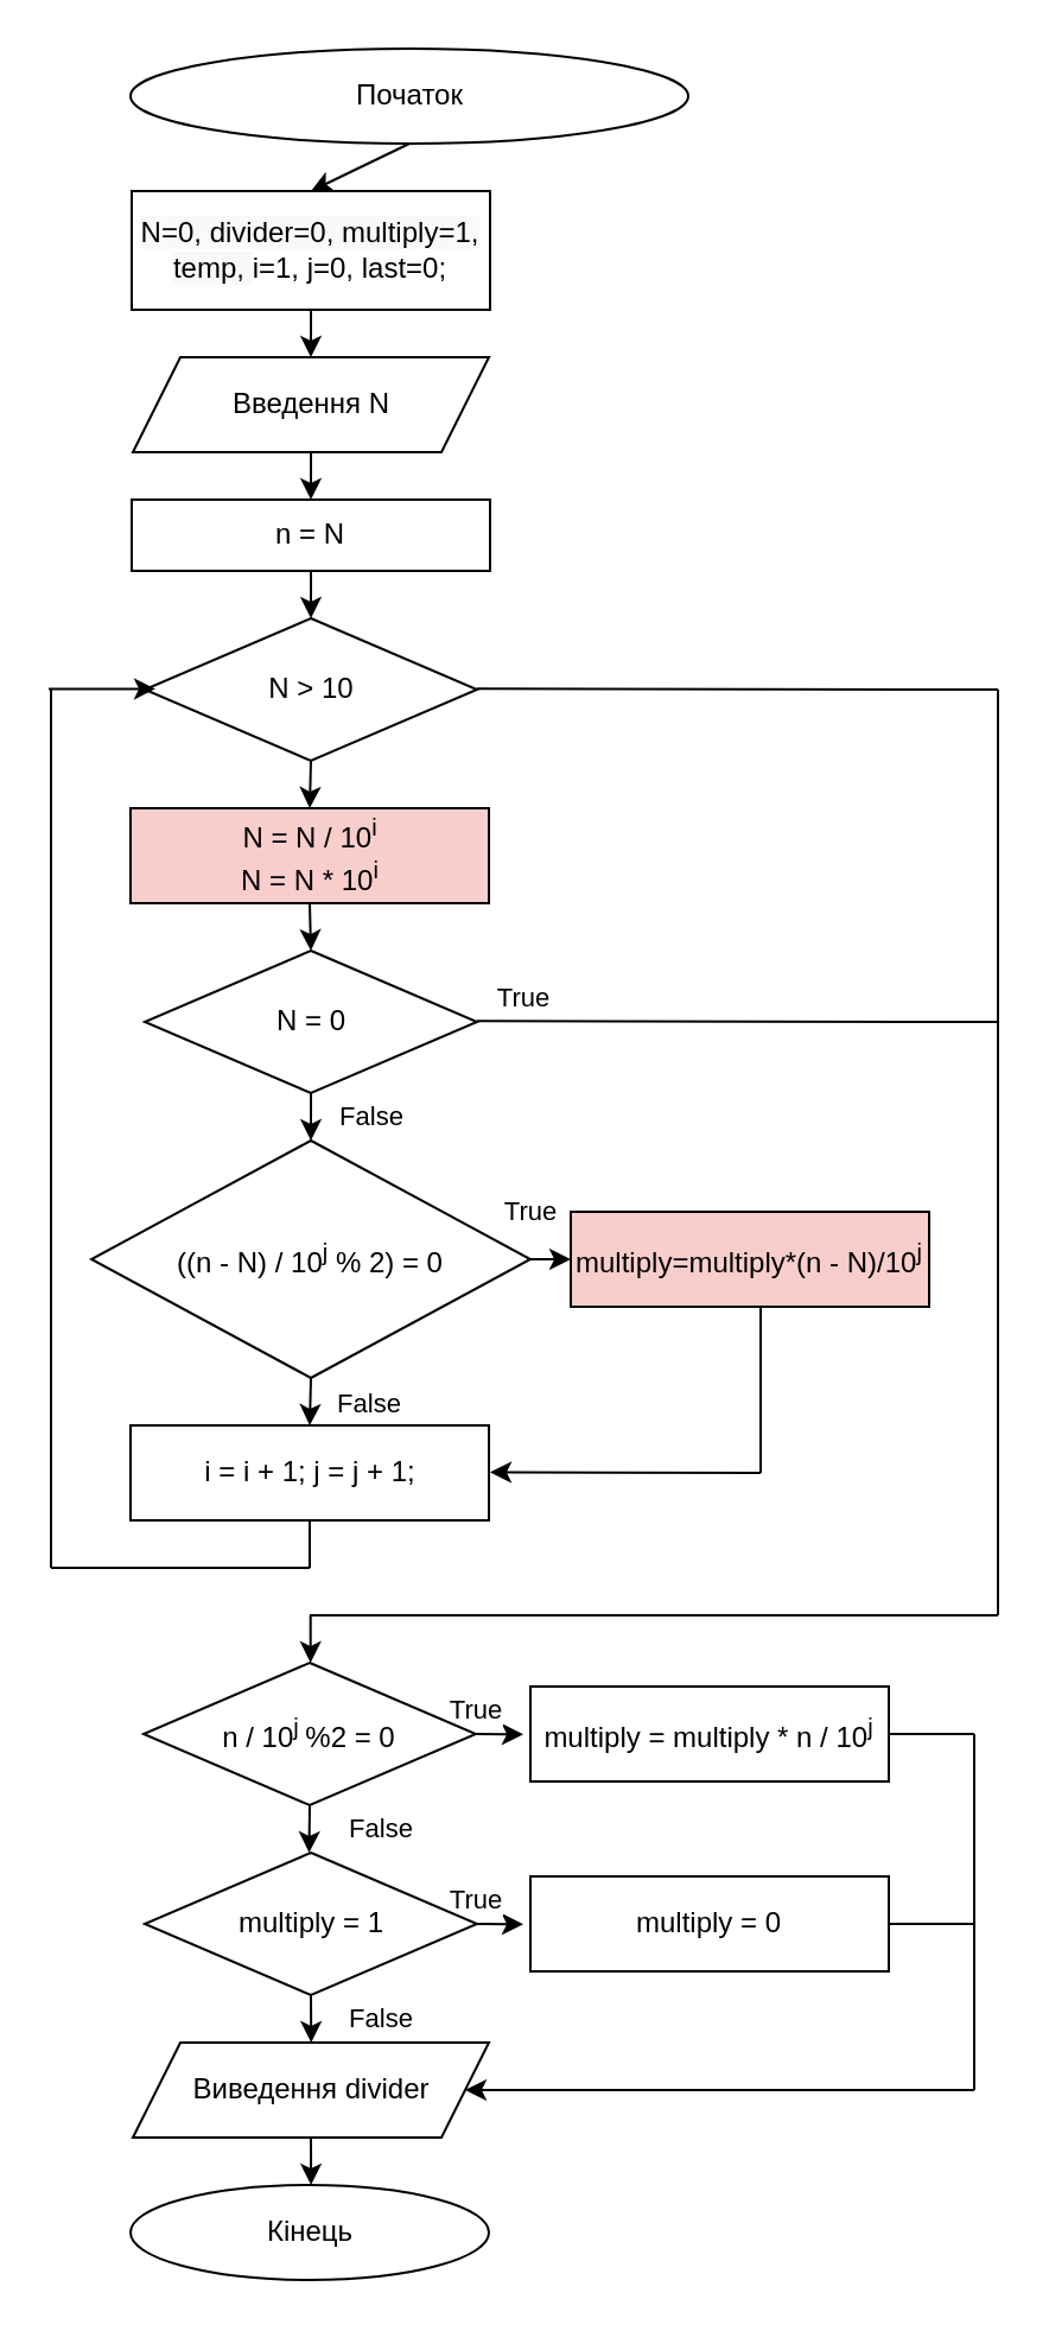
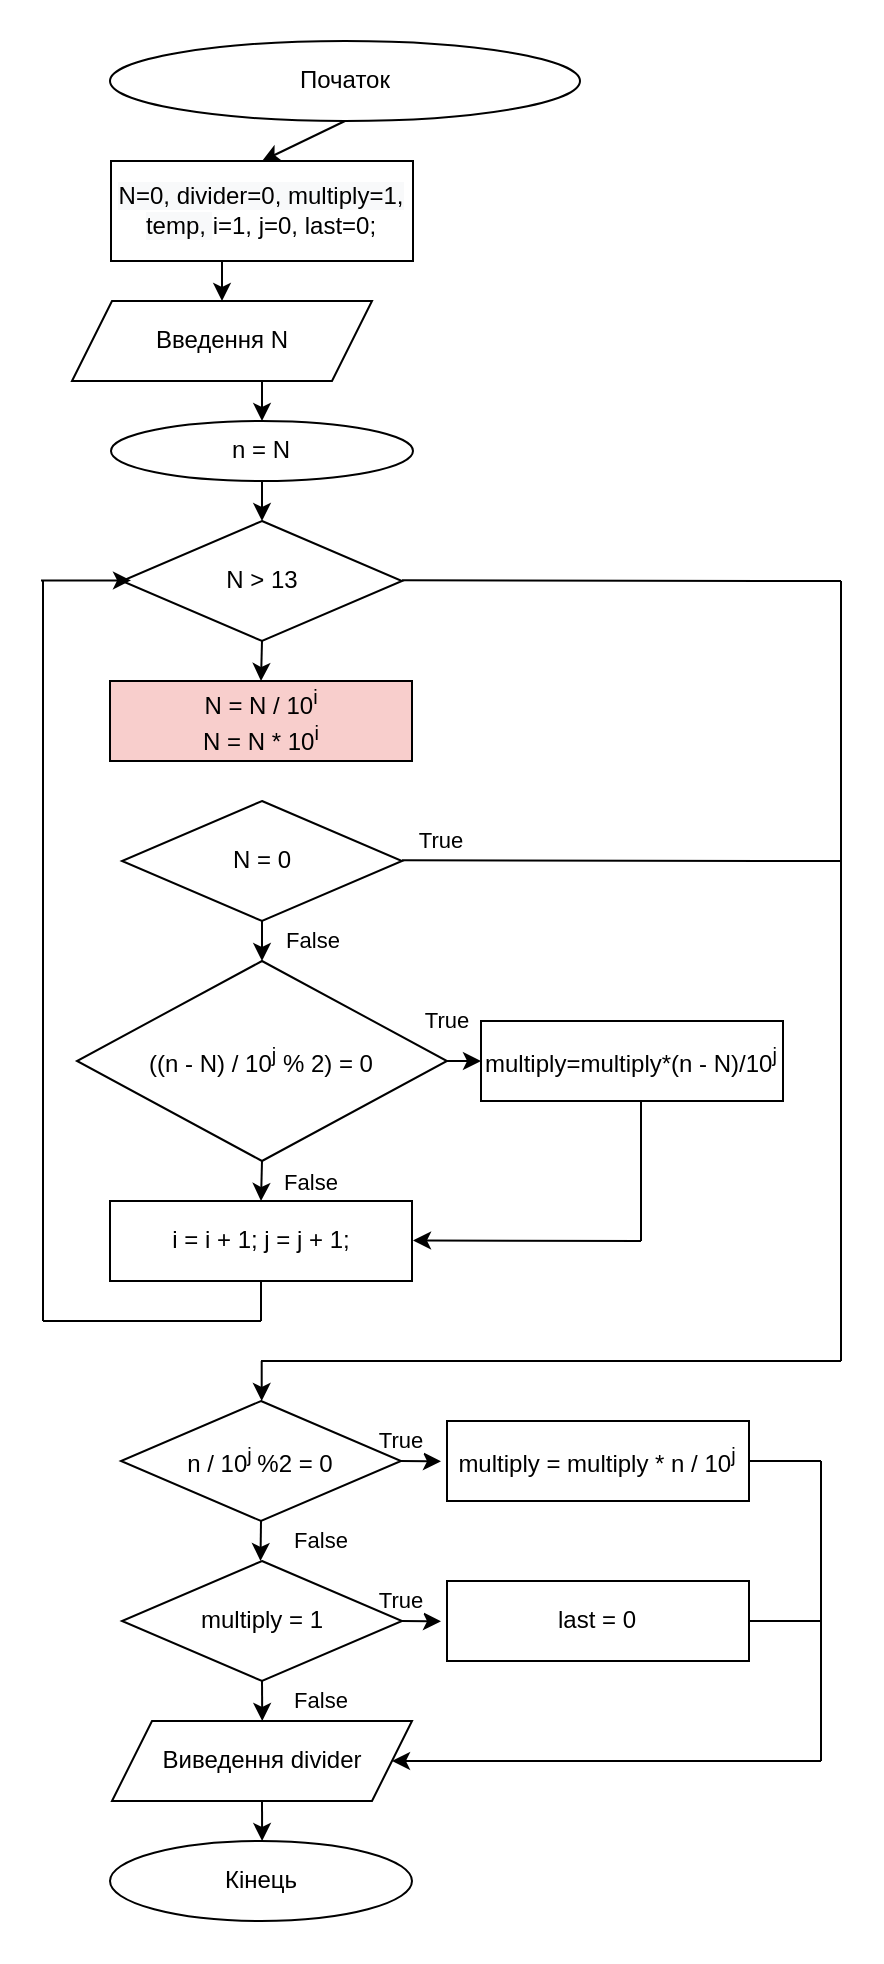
- <mxCell id="7" value="Введення N" style="shape=parallelogram;perimeter=parallelogramPerimeter;whiteSpace=wrap;html=1;fixedSize=1;" vertex="1" parent="1"><mxGeometry x="55.5" y="150" width="150" height="40" as="geometry" /></mxCell>
+ <mxCell id="7" value="Введення N" style="shape=parallelogram;perimeter=parallelogramPerimeter;whiteSpace=wrap;html=1;fixedSize=1;" vertex="1" parent="1"><mxGeometry x="35.5" y="150" width="150" height="40" as="geometry" /></mxCell>
- <mxCell id="10" value="n = N" style="rounded=0;whiteSpace=wrap;html=1;" vertex="1" parent="1"><mxGeometry x="55" y="210" width="151" height="30" as="geometry" /></mxCell>
+ <mxCell id="10" value="n = N" style="ellipse;whiteSpace=wrap;html=1;" vertex="1" parent="1"><mxGeometry x="55" y="210" width="151" height="30" as="geometry" /></mxCell>
- <mxCell id="12" value="N &amp;gt; 10" style="rhombus;whiteSpace=wrap;html=1;" vertex="1" parent="1"><mxGeometry x="60.5" y="260" width="140" height="60" as="geometry" /></mxCell>
+ <mxCell id="12" value="N &amp;gt; 13" style="rhombus;whiteSpace=wrap;html=1;" vertex="1" parent="1"><mxGeometry x="60.5" y="260" width="140" height="60" as="geometry" /></mxCell>
- <mxCell id="13" style="edgeStyle=none;rounded=0;comic=0;orthogonalLoop=1;jettySize=auto;html=1;exitX=0.5;exitY=1;exitDx=0;exitDy=0;entryX=0.5;entryY=0;entryDx=0;entryDy=0;" edge="1" parent="1" source="14" target="16"><mxGeometry relative="1" as="geometry" /></mxCell>
- <mxCell id="20" value="multiply=multiply*(n - N)/10&lt;sup&gt;j&lt;/sup&gt;" style="rounded=0;whiteSpace=wrap;html=1;fillColor=#f8cecc;" vertex="1" parent="1"><mxGeometry x="240" y="510" width="151" height="40" as="geometry" /></mxCell>
+ <mxCell id="20" value="multiply=multiply*(n - N)/10&lt;sup&gt;j&lt;/sup&gt;" style="rounded=0;whiteSpace=wrap;html=1;" vertex="1" parent="1"><mxGeometry x="240" y="510" width="151" height="40" as="geometry" /></mxCell>
- <mxCell id="40" value="multiply = 0" style="rounded=0;whiteSpace=wrap;html=1;" vertex="1" parent="1"><mxGeometry x="223" y="790" width="151" height="40" as="geometry" /></mxCell>
+ <mxCell id="40" value="last = 0" style="rounded=0;whiteSpace=wrap;html=1;" vertex="1" parent="1"><mxGeometry x="223" y="790" width="151" height="40" as="geometry" /></mxCell>
